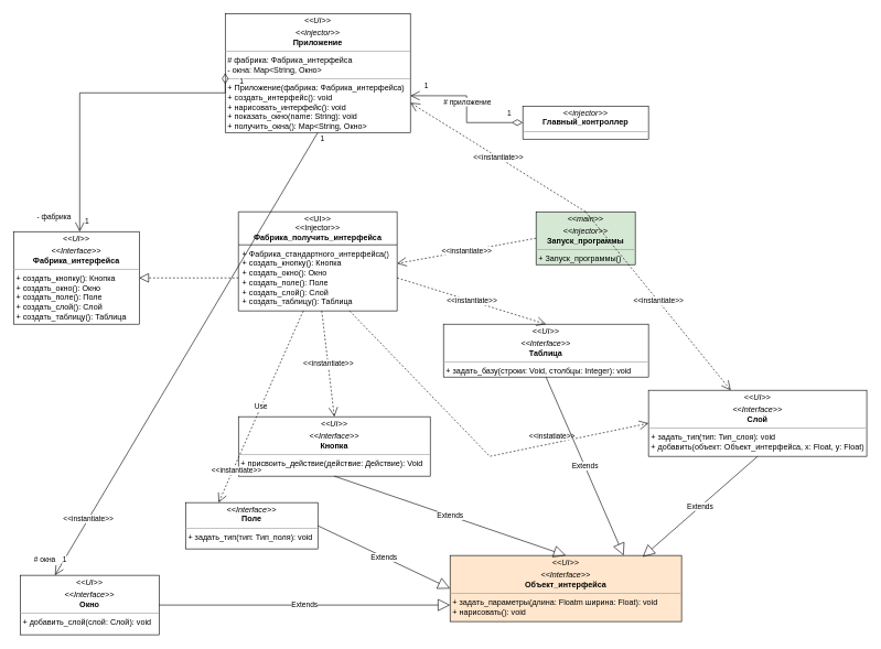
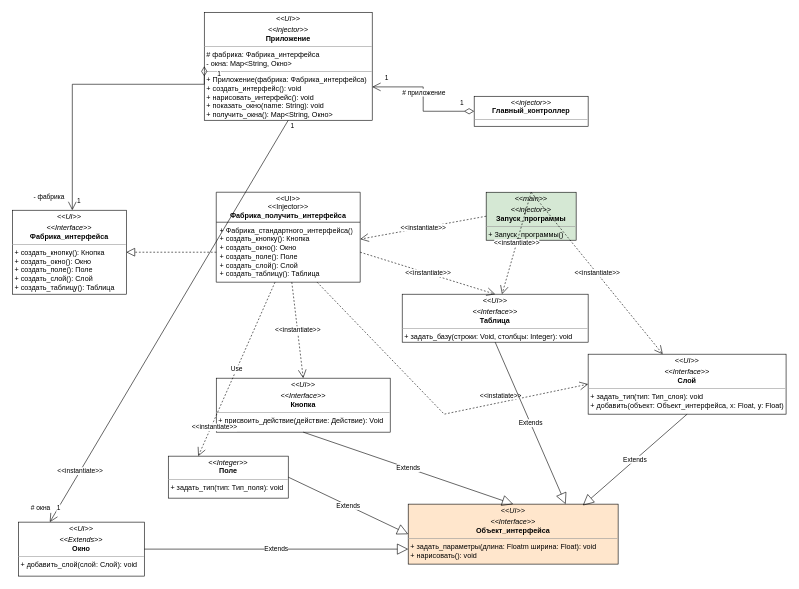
- <mxCell id="38" value="&amp;lt;&amp;lt;instantiate&amp;gt;&amp;gt;" style="endArrow=open;endSize=12;dashed=1;html=1;rounded=0;entryX=1;entryY=0.75;entryDx=0;entryDy=0;exitX=0.5;exitY=0;exitDx=0;exitDy=0;" edge="1" parent="1" source="20" target="24"><mxGeometry width="160" relative="1" as="geometry"><mxPoint x="690" y="280" as="sourcePoint" /><mxPoint x="850" y="280" as="targetPoint" /></mxGeometry></mxCell>
+ <mxCell id="38" value="&amp;lt;&amp;lt;instantiate&amp;gt;&amp;gt;" style="endArrow=open;endSize=12;dashed=1;html=1;rounded=0;exitX=0.5;exitY=0;exitDx=0;exitDy=0;" edge="1" parent="1" source="20" target="17"><mxGeometry width="160" relative="1" as="geometry"><mxPoint x="690" y="280" as="sourcePoint" /><mxPoint x="850" y="280" as="targetPoint" /></mxGeometry></mxCell>
- <mxCell id="10" value="&lt;p style=&quot;margin:0px;margin-top:4px;text-align:center;&quot;&gt;&lt;i&gt;&amp;lt;&amp;lt;Interface&amp;gt;&amp;gt;&lt;/i&gt;&lt;br&gt;&lt;b&gt;Поле&lt;/b&gt;&lt;/p&gt;&lt;hr size=&quot;1&quot;&gt;&lt;p style=&quot;margin:0px;margin-left:4px;&quot;&gt;+ задать_тип(тип: Тип_поля): void&lt;/p&gt;&lt;p style=&quot;margin:0px;margin-left:4px;&quot;&gt;&lt;br&gt;&lt;/p&gt;" style="verticalAlign=top;align=left;overflow=fill;fontSize=12;fontFamily=Helvetica;html=1;whiteSpace=wrap;" vertex="1" parent="1"><mxGeometry x="280" y="760" width="200" height="70" as="geometry" /></mxCell>
+ <mxCell id="10" value="&lt;p style=&quot;margin:0px;margin-top:4px;text-align:center;&quot;&gt;&lt;i&gt;&amp;lt;&amp;lt;Integer&amp;gt;&amp;gt;&lt;/i&gt;&lt;br&gt;&lt;b&gt;Поле&lt;/b&gt;&lt;/p&gt;&lt;hr size=&quot;1&quot;&gt;&lt;p style=&quot;margin:0px;margin-left:4px;&quot;&gt;+ задать_тип(тип: Тип_поля): void&lt;/p&gt;&lt;p style=&quot;margin:0px;margin-left:4px;&quot;&gt;&lt;br&gt;&lt;/p&gt;" style="verticalAlign=top;align=left;overflow=fill;fontSize=12;fontFamily=Helvetica;html=1;whiteSpace=wrap;" vertex="1" parent="1"><mxGeometry x="280" y="760" width="200" height="70" as="geometry" /></mxCell>
- <mxCell id="14" value="&lt;p style=&quot;margin:0px;margin-top:4px;text-align:center;&quot;&gt;&lt;i&gt;&amp;lt;&amp;lt;UI&amp;gt;&amp;gt;&lt;/i&gt;&lt;/p&gt;&lt;p style=&quot;margin:0px;margin-top:4px;text-align:center;&quot;&gt;&lt;i&gt;&amp;lt;&amp;lt;Interface&amp;gt;&amp;gt;&lt;/i&gt;&lt;br&gt;&lt;b&gt;Окно&lt;/b&gt;&lt;/p&gt;&lt;hr size=&quot;1&quot;&gt;&lt;p style=&quot;margin:0px;margin-left:4px;&quot;&gt;+ добавить_слой(слой: Слой): void&lt;/p&gt;&lt;p style=&quot;margin:0px;margin-left:4px;&quot;&gt;&lt;br&gt;&lt;/p&gt;" style="verticalAlign=top;align=left;overflow=fill;fontSize=12;fontFamily=Helvetica;html=1;whiteSpace=wrap;" vertex="1" parent="1"><mxGeometry x="30" y="870" width="210" height="90" as="geometry" /></mxCell>
+ <mxCell id="14" value="&lt;p style=&quot;margin:0px;margin-top:4px;text-align:center;&quot;&gt;&lt;i&gt;&amp;lt;&amp;lt;UI&amp;gt;&amp;gt;&lt;/i&gt;&lt;/p&gt;&lt;p style=&quot;margin:0px;margin-top:4px;text-align:center;&quot;&gt;&lt;i&gt;&amp;lt;&amp;lt;Extends&amp;gt;&amp;gt;&lt;/i&gt;&lt;br&gt;&lt;b&gt;Окно&lt;/b&gt;&lt;/p&gt;&lt;hr size=&quot;1&quot;&gt;&lt;p style=&quot;margin:0px;margin-left:4px;&quot;&gt;+ добавить_слой(слой: Слой): void&lt;/p&gt;&lt;p style=&quot;margin:0px;margin-left:4px;&quot;&gt;&lt;br&gt;&lt;/p&gt;" style="verticalAlign=top;align=left;overflow=fill;fontSize=12;fontFamily=Helvetica;html=1;whiteSpace=wrap;" vertex="1" parent="1"><mxGeometry x="30" y="870" width="210" height="90" as="geometry" /></mxCell>
